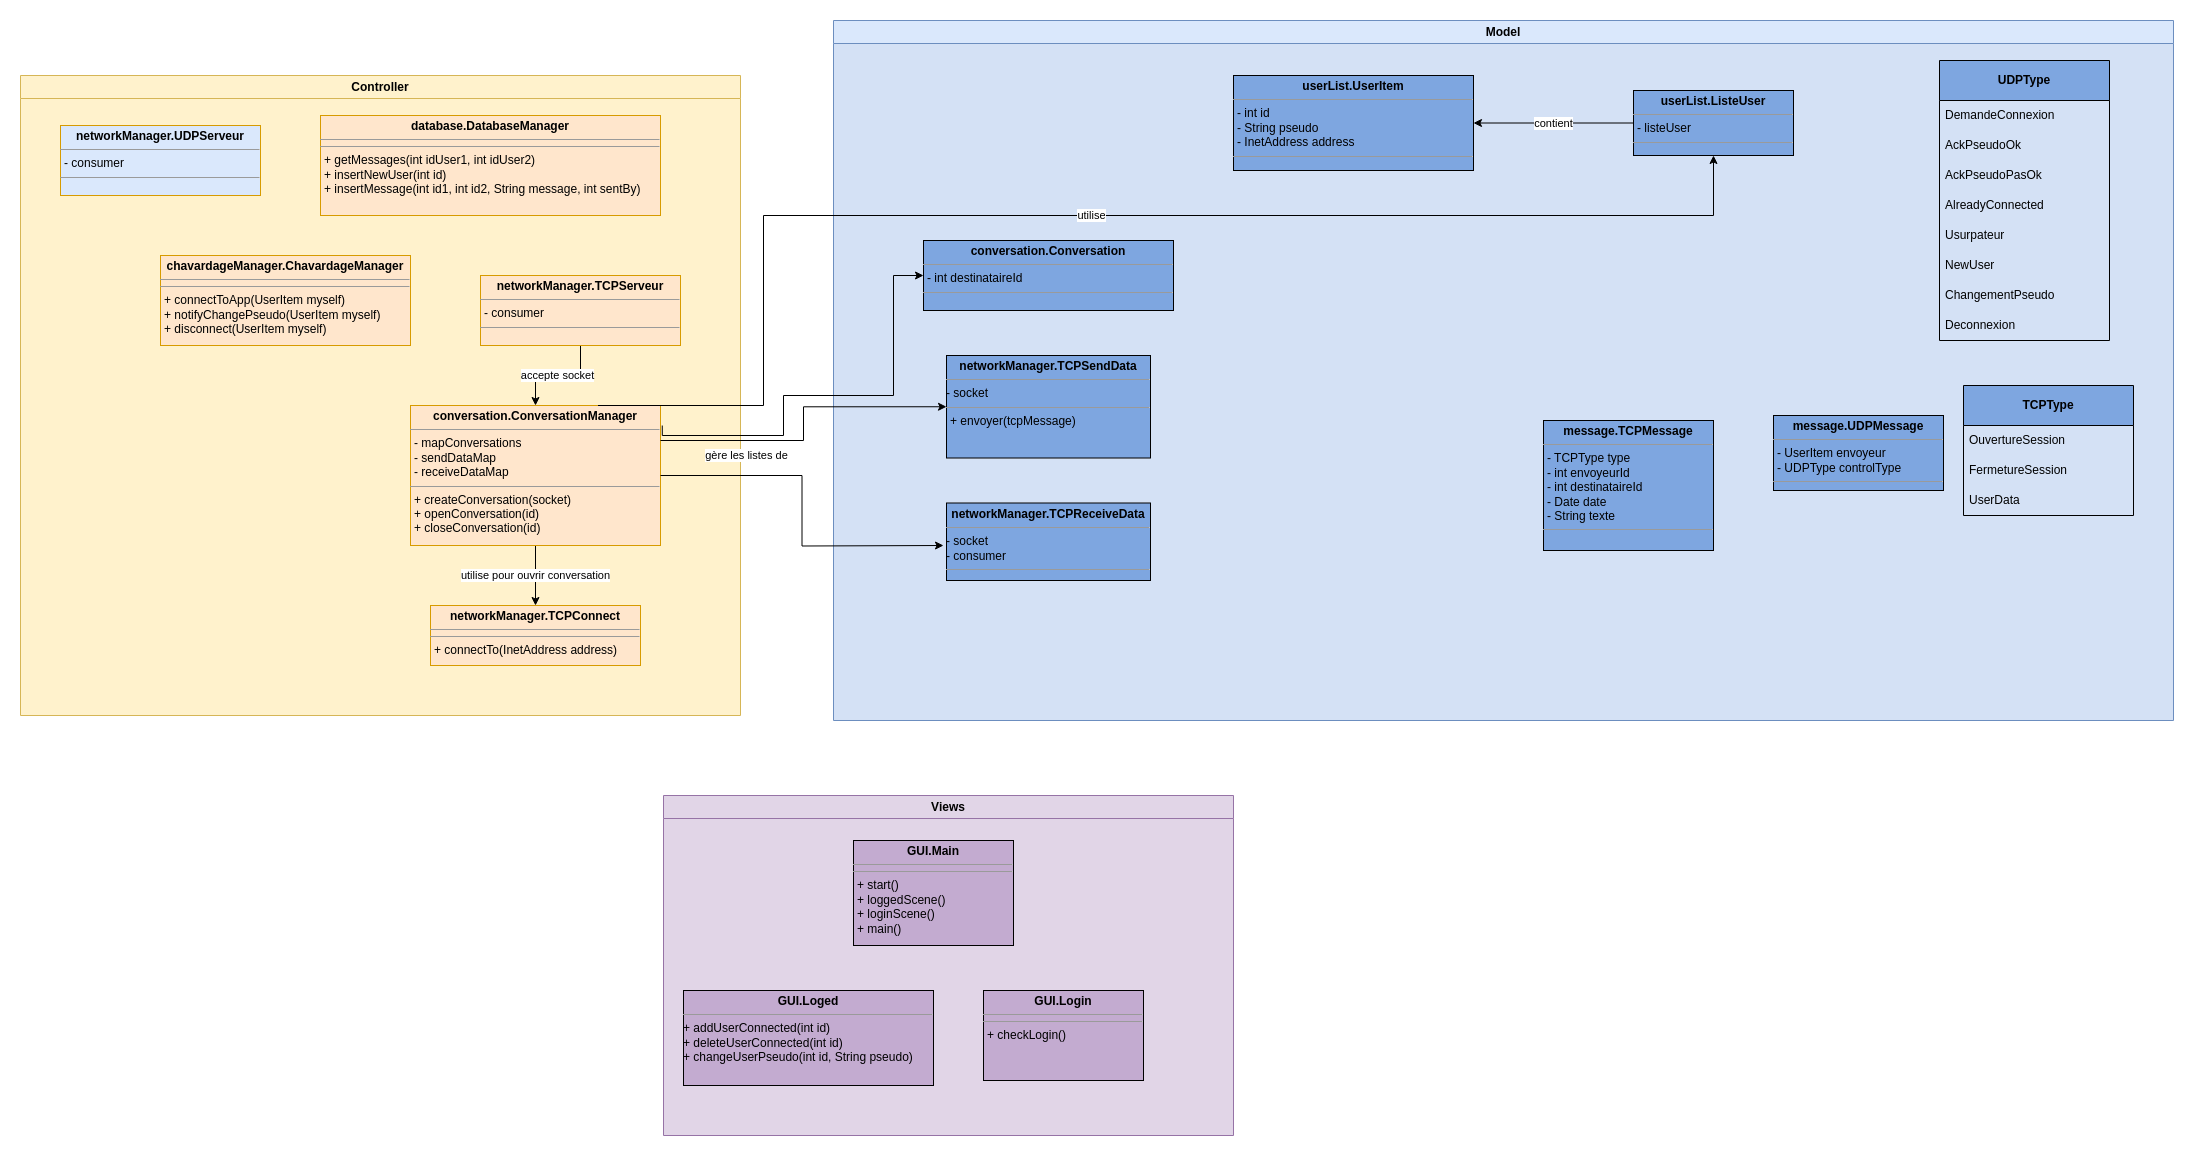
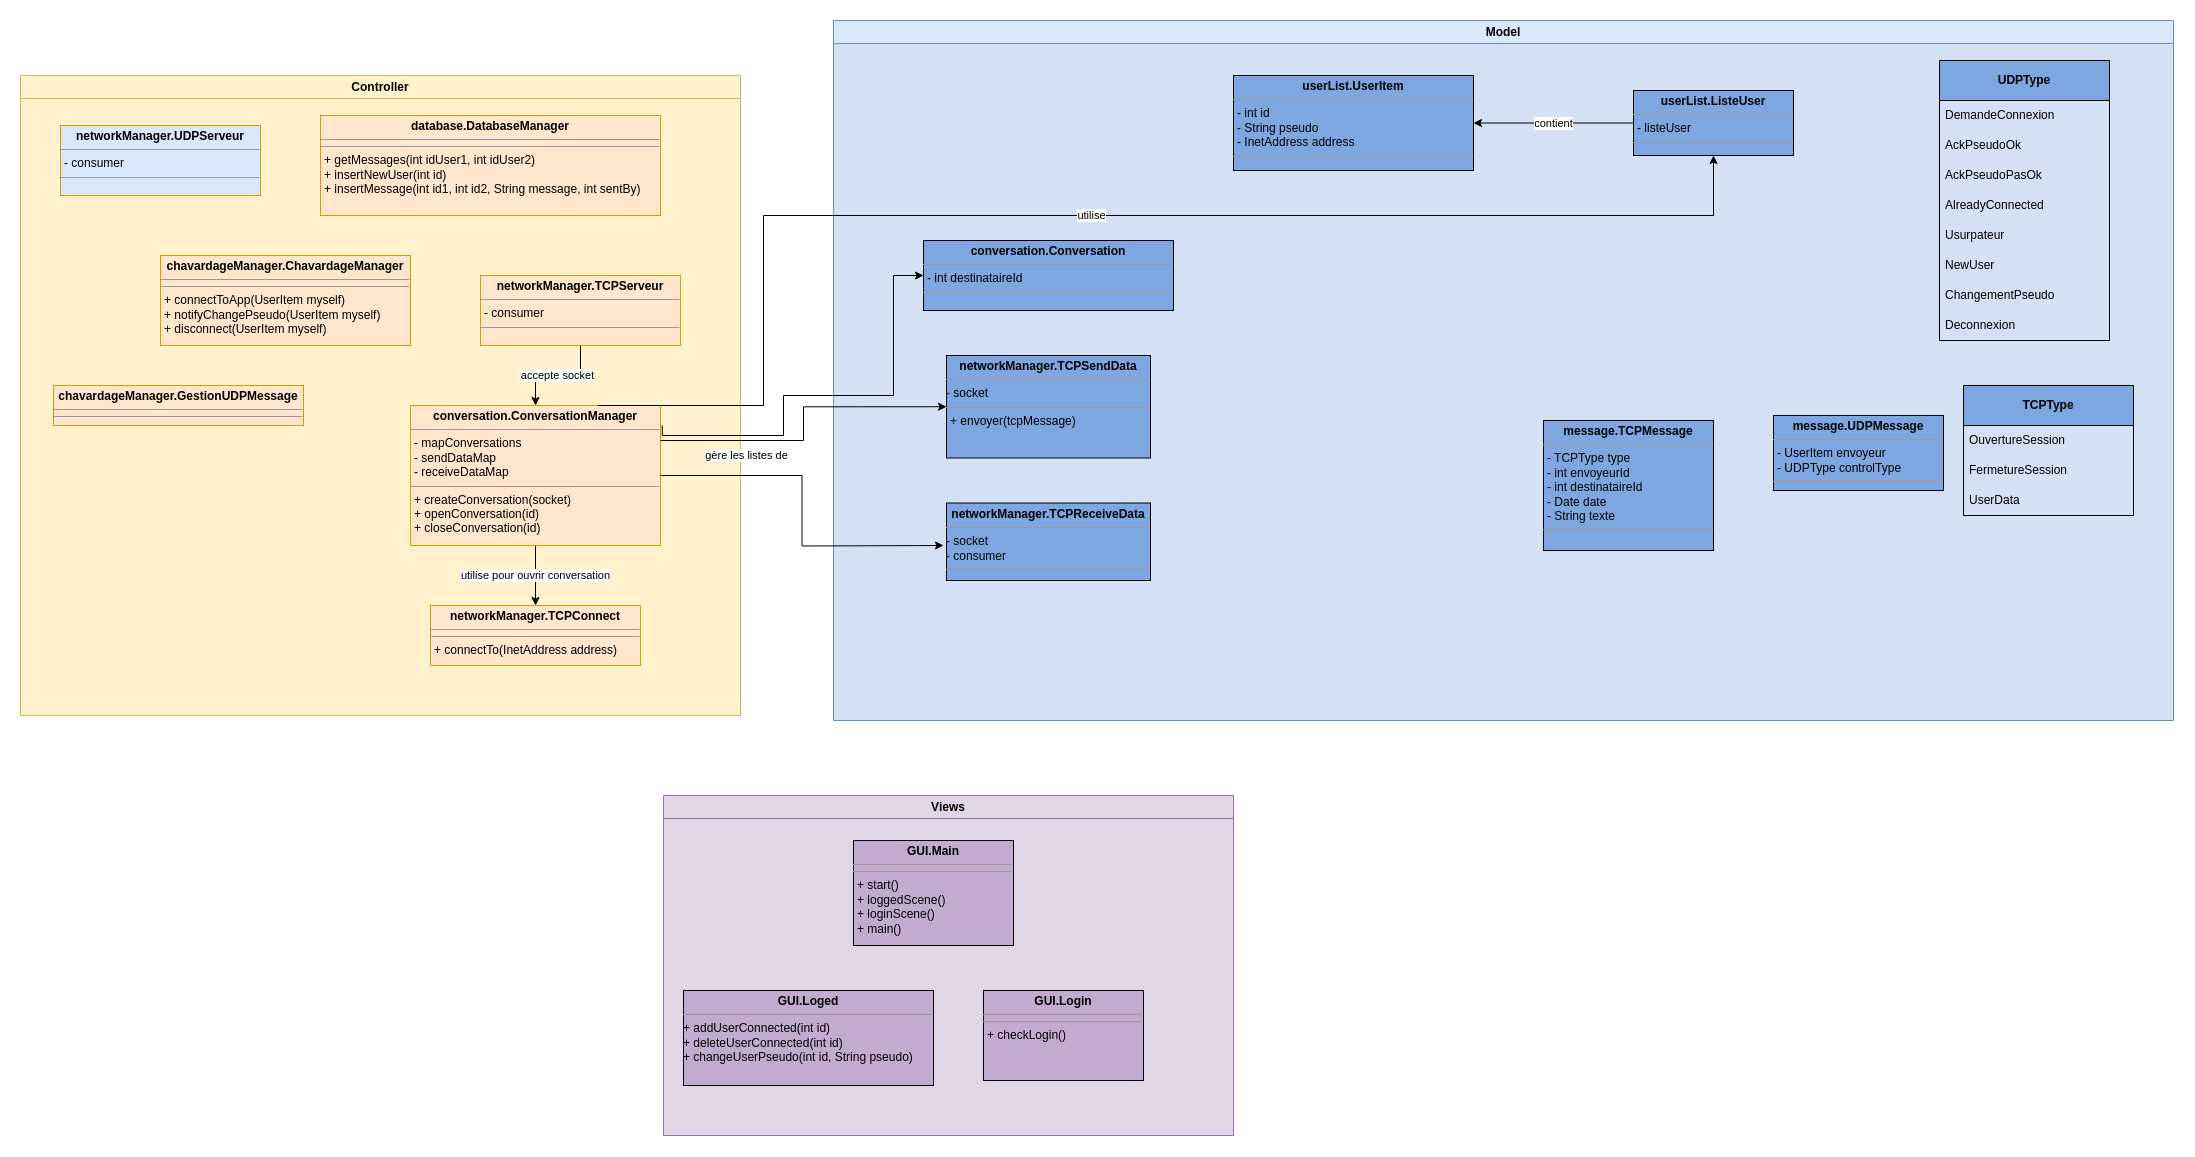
+ <mxCell id="11" value="&lt;p style=&quot;margin:0px;margin-top:4px;text-align:center;&quot;&gt;&lt;b&gt;chavardageManager.GestionUDPMessage&lt;/b&gt;&lt;br&gt;&lt;/p&gt;&lt;hr size=&quot;1&quot;&gt;&lt;hr size=&quot;1&quot;&gt;" style="verticalAlign=top;align=left;overflow=fill;fontSize=12;fontFamily=Helvetica;html=1;fillColor=#ffe6cc;strokeColor=#d79b00;" vertex="1" parent="2"><mxGeometry x="33" y="310" width="250" height="40" as="geometry" /></mxCell>
